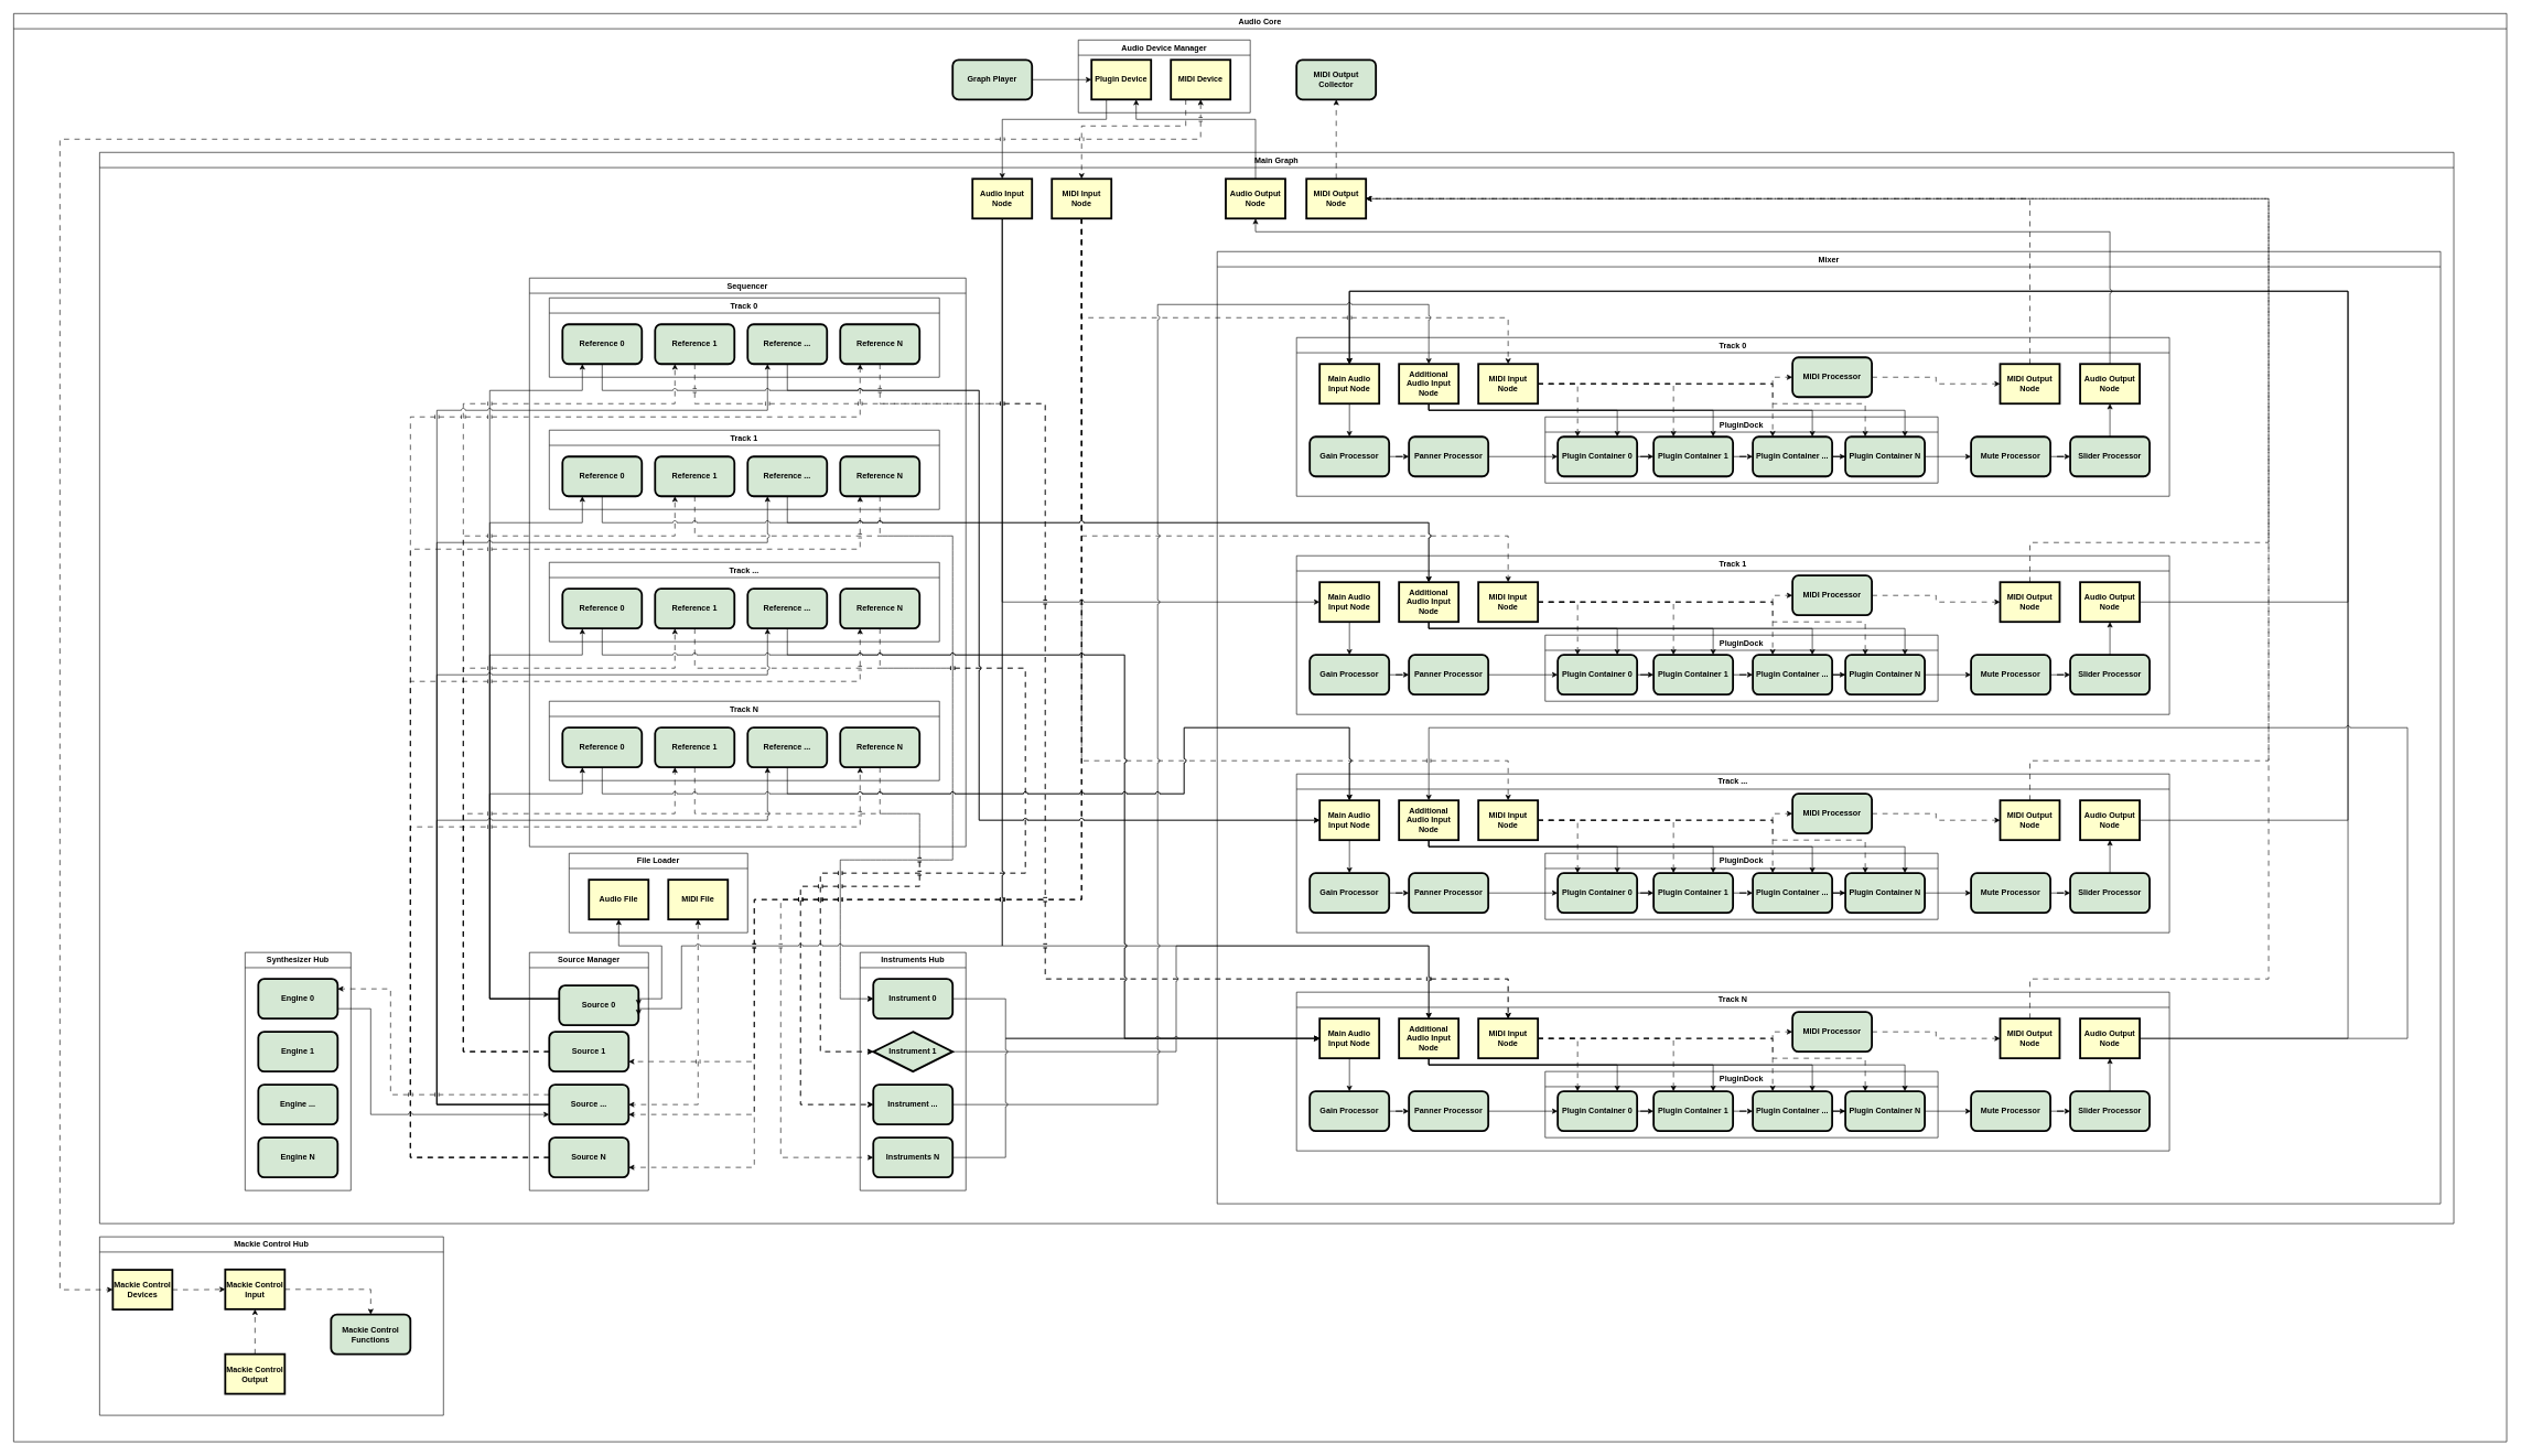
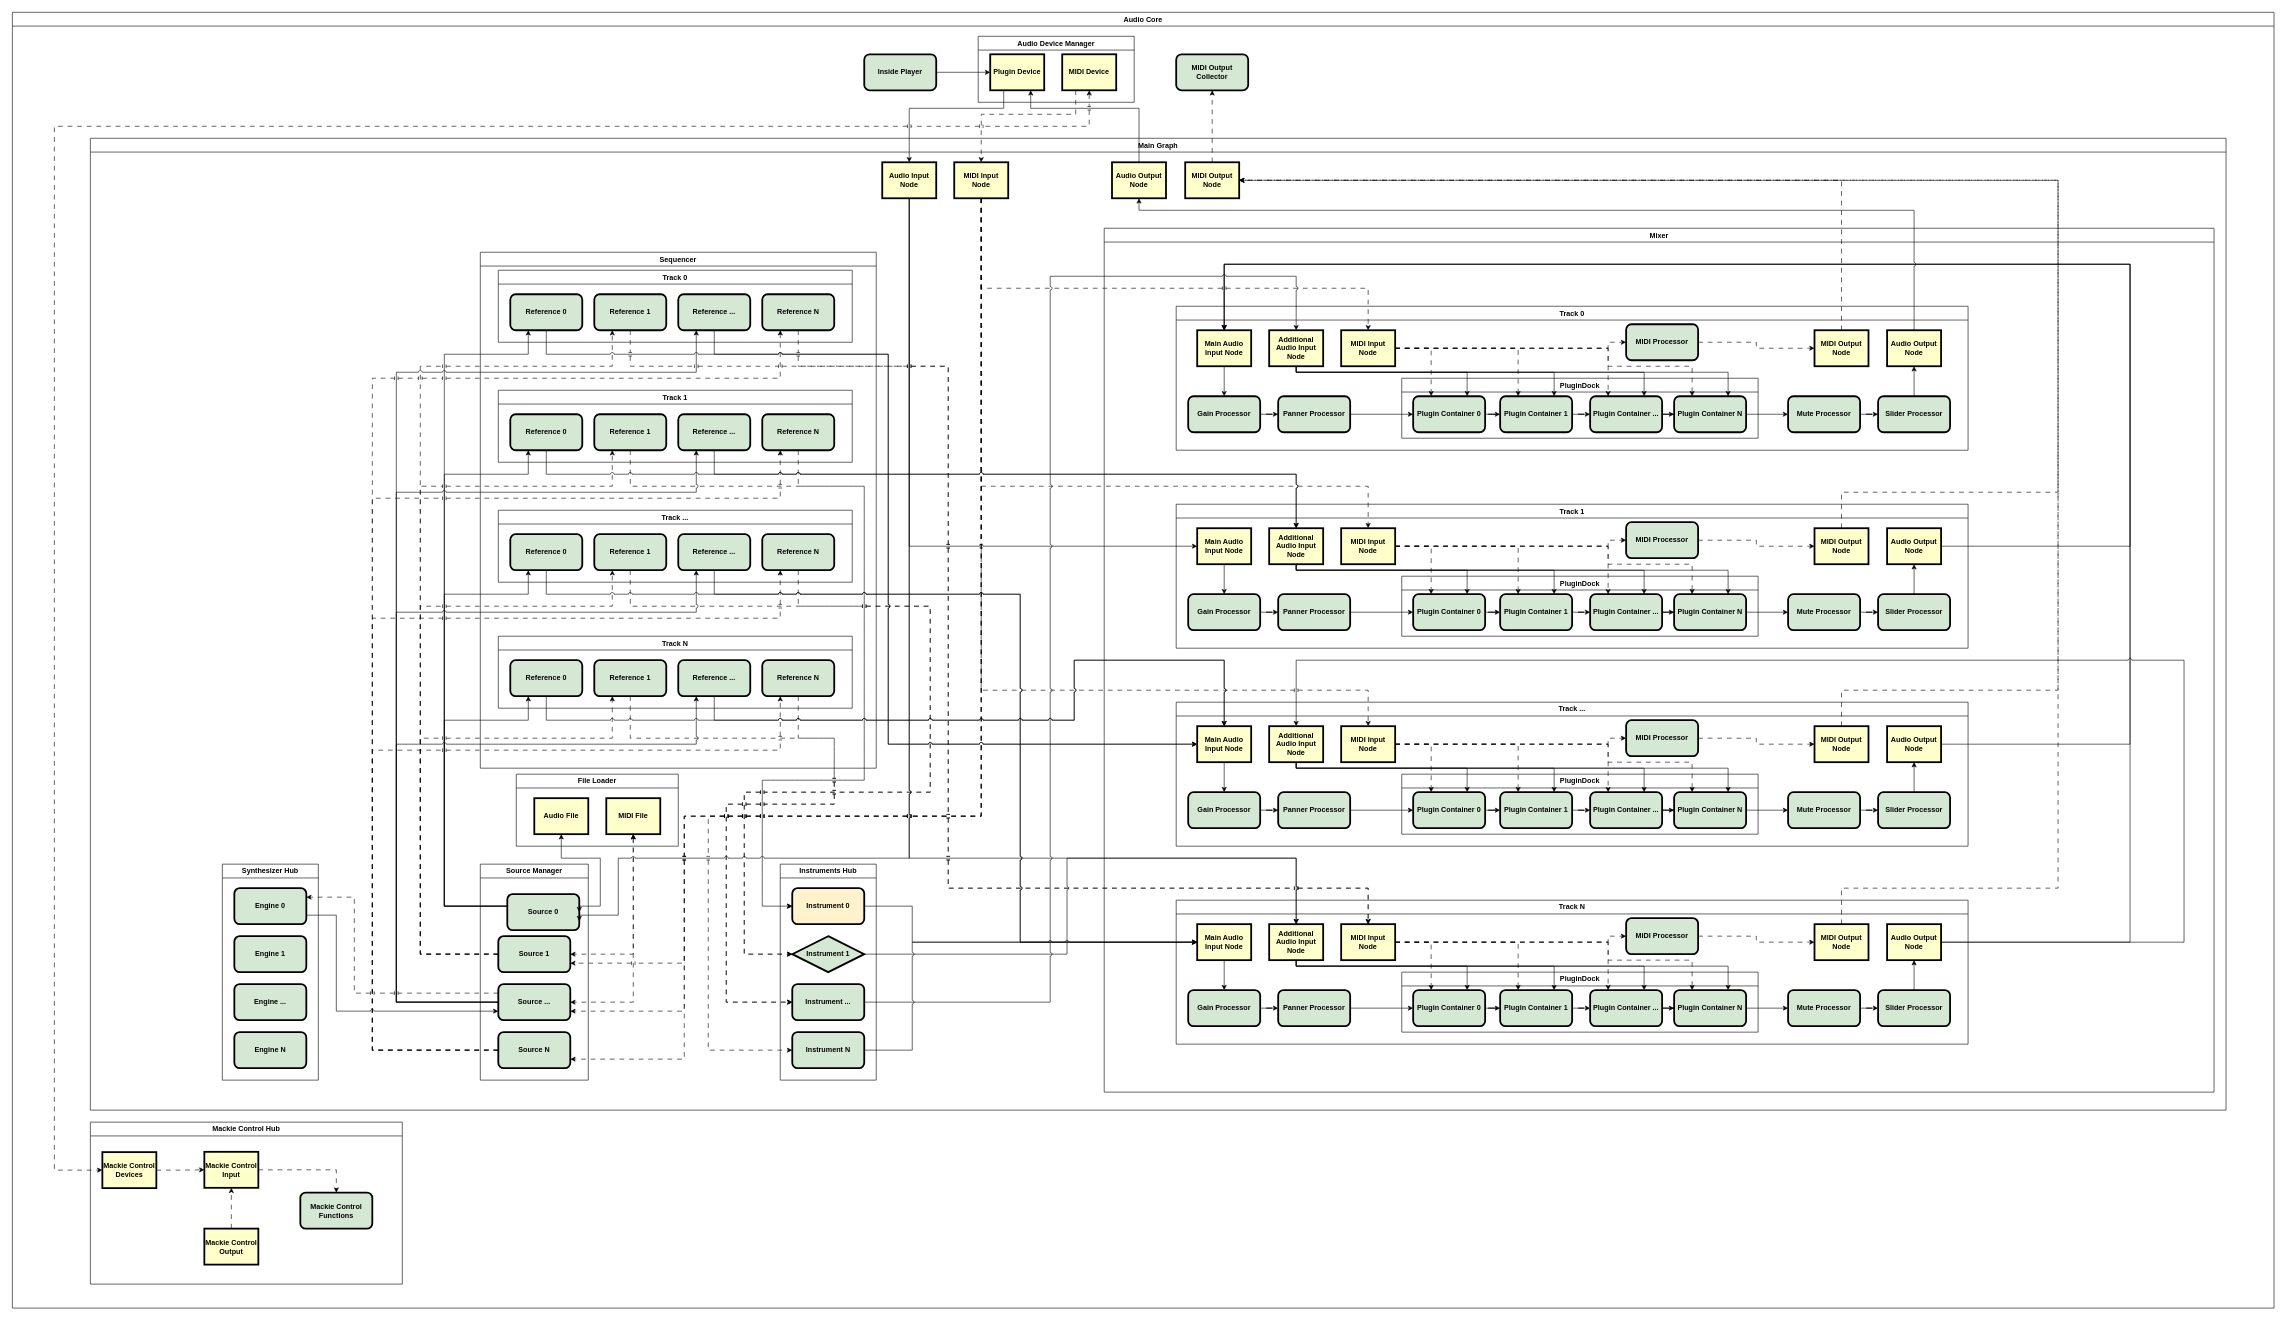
- <mxCell id="257" value="Graph Player" style="rounded=1;whiteSpace=wrap;strokeWidth=3;fillColor=#d5e8d4;strokeColor=#000000;fontStyle=1" parent="2" vertex="1"><mxGeometry x="1420" y="70" width="120" height="60" as="geometry" /></mxCell>
+ <mxCell id="257" value="Inside Player" style="rounded=1;whiteSpace=wrap;strokeWidth=3;fillColor=#d5e8d4;strokeColor=#000000;fontStyle=1" parent="2" vertex="1"><mxGeometry x="1420" y="70" width="120" height="60" as="geometry" /></mxCell>
- <mxCell id="26" value="Instrument 0" style="rounded=1;whiteSpace=wrap;strokeWidth=3;fillColor=#d5e8d4;strokeColor=#000000;fontStyle=1" parent="25" vertex="1"><mxGeometry x="20" y="40" width="120" height="60" as="geometry" /></mxCell>
+ <mxCell id="26" value="Instrument 0" style="rounded=1;whiteSpace=wrap;strokeWidth=3;fillColor=#fff2cc;strokeColor=#000000;fontStyle=1;" parent="25" vertex="1"><mxGeometry x="20" y="40" width="120" height="60" as="geometry" /></mxCell>
+ <mxCell id="61" style="edgeStyle=orthogonalEdgeStyle;rounded=0;orthogonalLoop=1;jettySize=auto;html=1;entryX=1;entryY=0.5;entryDx=0;entryDy=0;dashed=1;dashPattern=8 8;startArrow=classic;startFill=1;exitX=0.5;exitY=1;exitDx=0;exitDy=0;" parent="3" source="59" target="38" edge="1"><mxGeometry relative="1" as="geometry"><Array as="points"><mxPoint x="905" y="1360" /></Array></mxGeometry></mxCell>
- <mxCell id="29" value="Instruments N" style="rounded=1;whiteSpace=wrap;strokeWidth=3;fillColor=#d5e8d4;strokeColor=#000000;fontStyle=1" parent="25" vertex="1"><mxGeometry x="20" y="280" width="120" height="60" as="geometry" /></mxCell>
+ <mxCell id="29" value="Instrument N" style="rounded=1;whiteSpace=wrap;strokeWidth=3;fillColor=#d5e8d4;strokeColor=#000000;fontStyle=1" parent="25" vertex="1"><mxGeometry x="20" y="280" width="120" height="60" as="geometry" /></mxCell>
